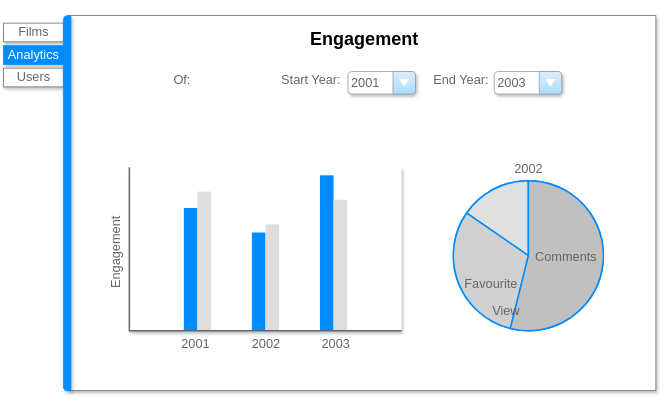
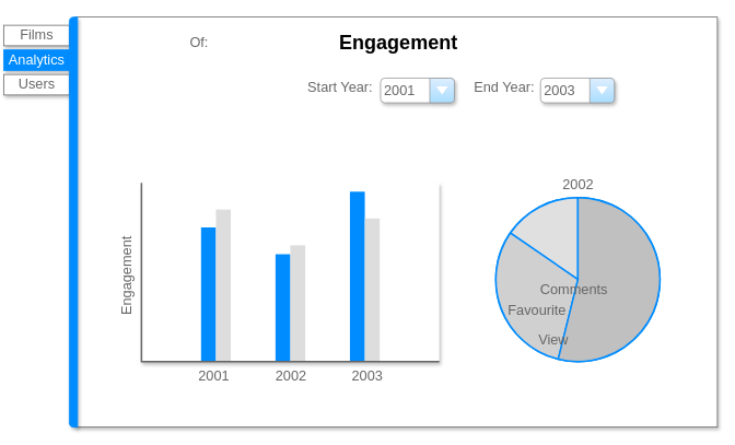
- <mxCell id="9" value="&lt;span style=&quot;color: rgb(102 , 102 , 102) ; font-size: 17px&quot;&gt;Of:&lt;/span&gt;" style="text;html=1;resizable=0;points=[];autosize=1;align=center;verticalAlign=top;spacingTop=-4;shadow=1;" parent="2" vertex="1"><mxGeometry x="197.5" y="74.118" width="40" height="20" as="geometry" /></mxCell>
+ <mxCell id="9" value="&lt;span style=&quot;color: rgb(102 , 102 , 102) ; font-size: 17px&quot;&gt;Of:&lt;/span&gt;" style="text;html=1;resizable=0;points=[];autosize=1;align=center;verticalAlign=top;spacingTop=-4;shadow=1;" parent="2" vertex="1"><mxGeometry x="197.5" y="19.118" width="40" height="20" as="geometry" /></mxCell>
- <mxCell id="19" value="&lt;span style=&quot;color: rgb(102 , 102 , 102) ; font-size: 17px&quot;&gt;Comments&lt;/span&gt;" style="text;html=1;resizable=0;points=[];autosize=1;align=center;verticalAlign=top;spacingTop=-4;shadow=1;" vertex="1" parent="2"><mxGeometry x="680.056" y="310.118" width="100" height="20" as="geometry" /></mxCell>
+ <mxCell id="19" value="&lt;span style=&quot;color: rgb(102 , 102 , 102) ; font-size: 17px&quot;&gt;Comments&lt;/span&gt;" style="text;html=1;resizable=0;points=[];autosize=1;align=center;verticalAlign=top;spacingTop=-4;shadow=1;" vertex="1" parent="2"><mxGeometry x="625.056" y="320.118" width="100" height="20" as="geometry" /></mxCell>
